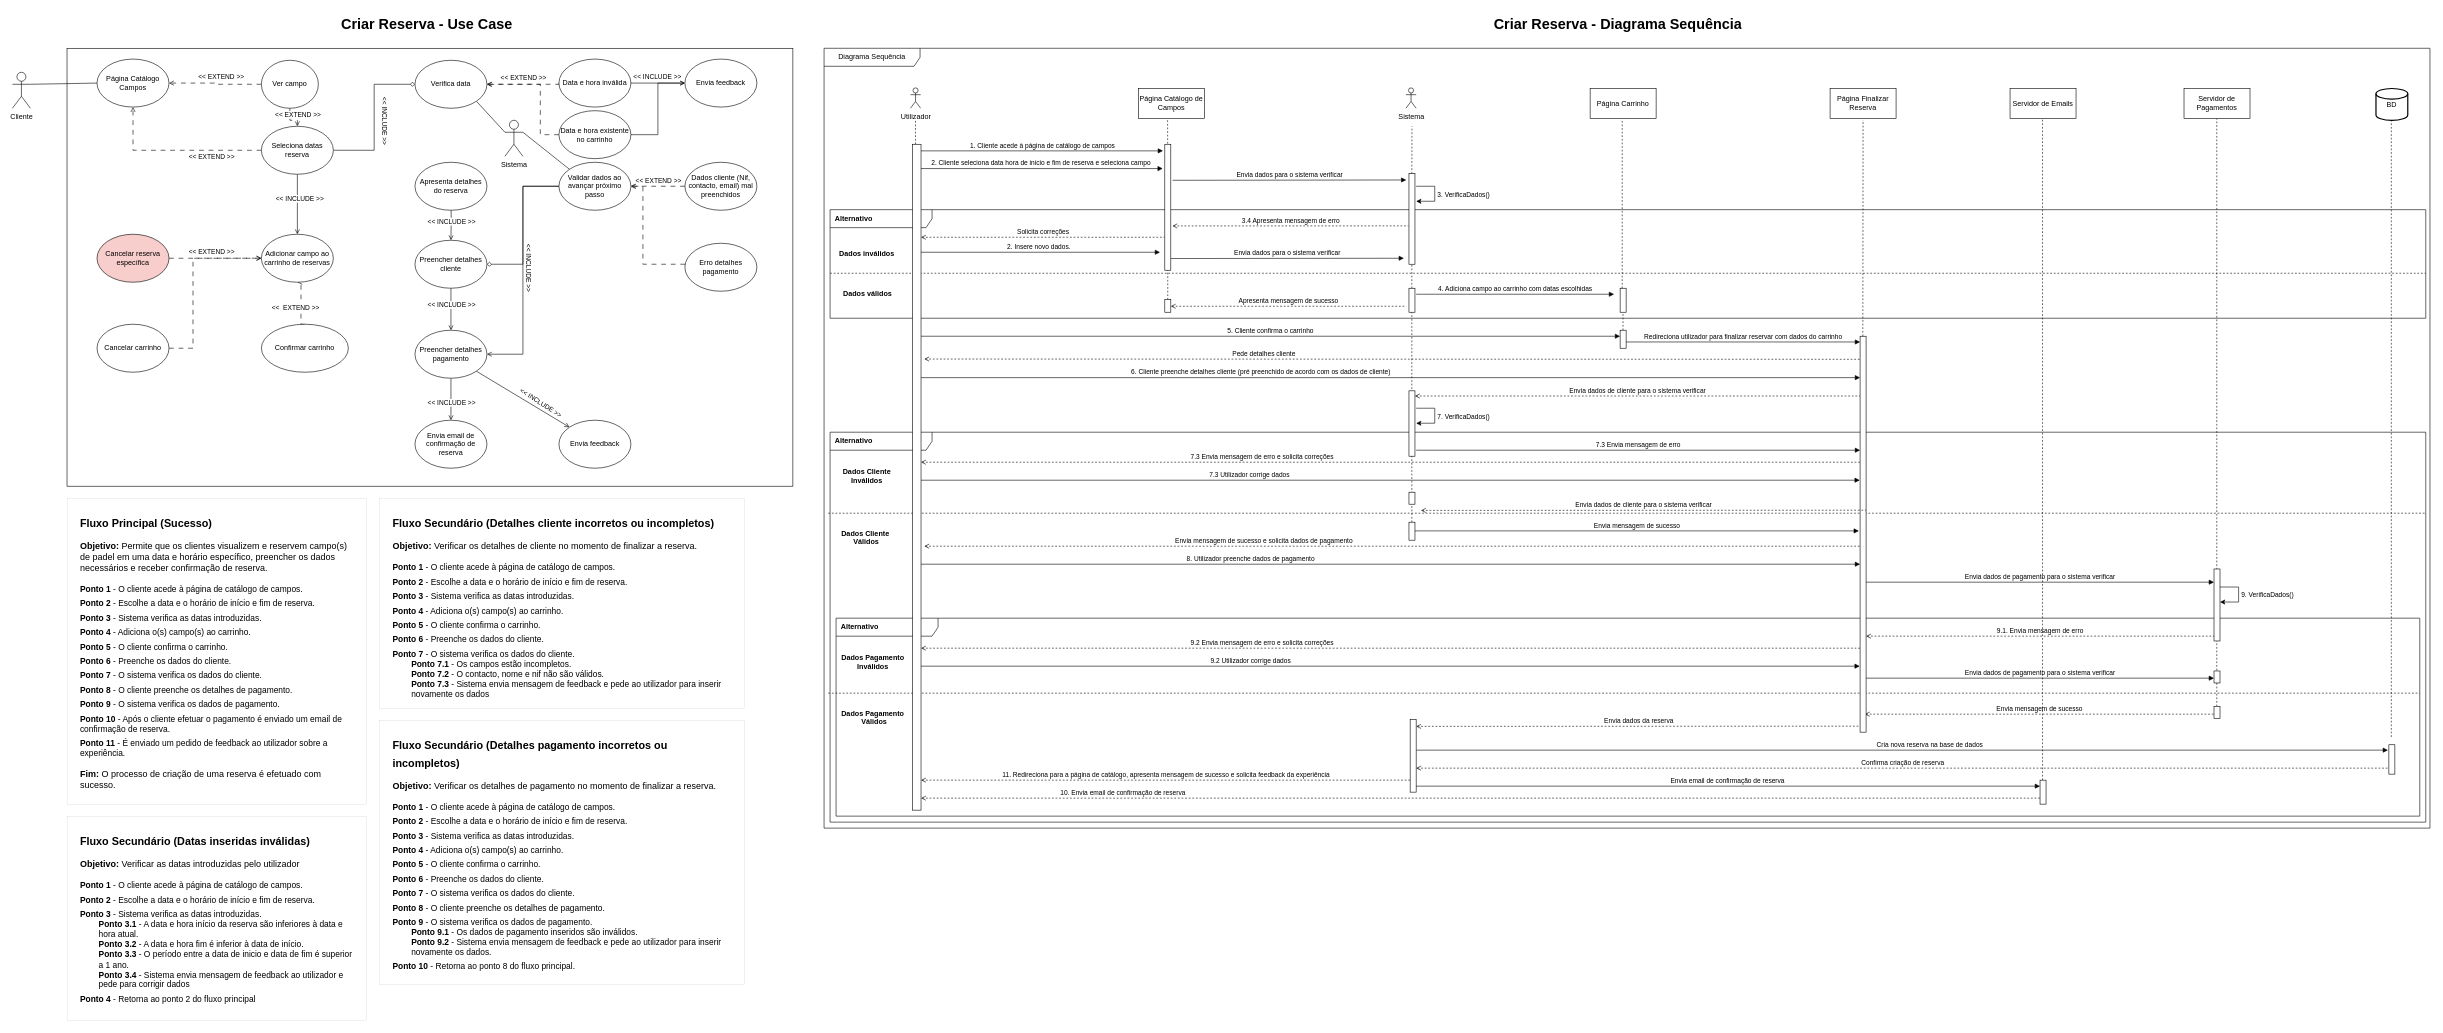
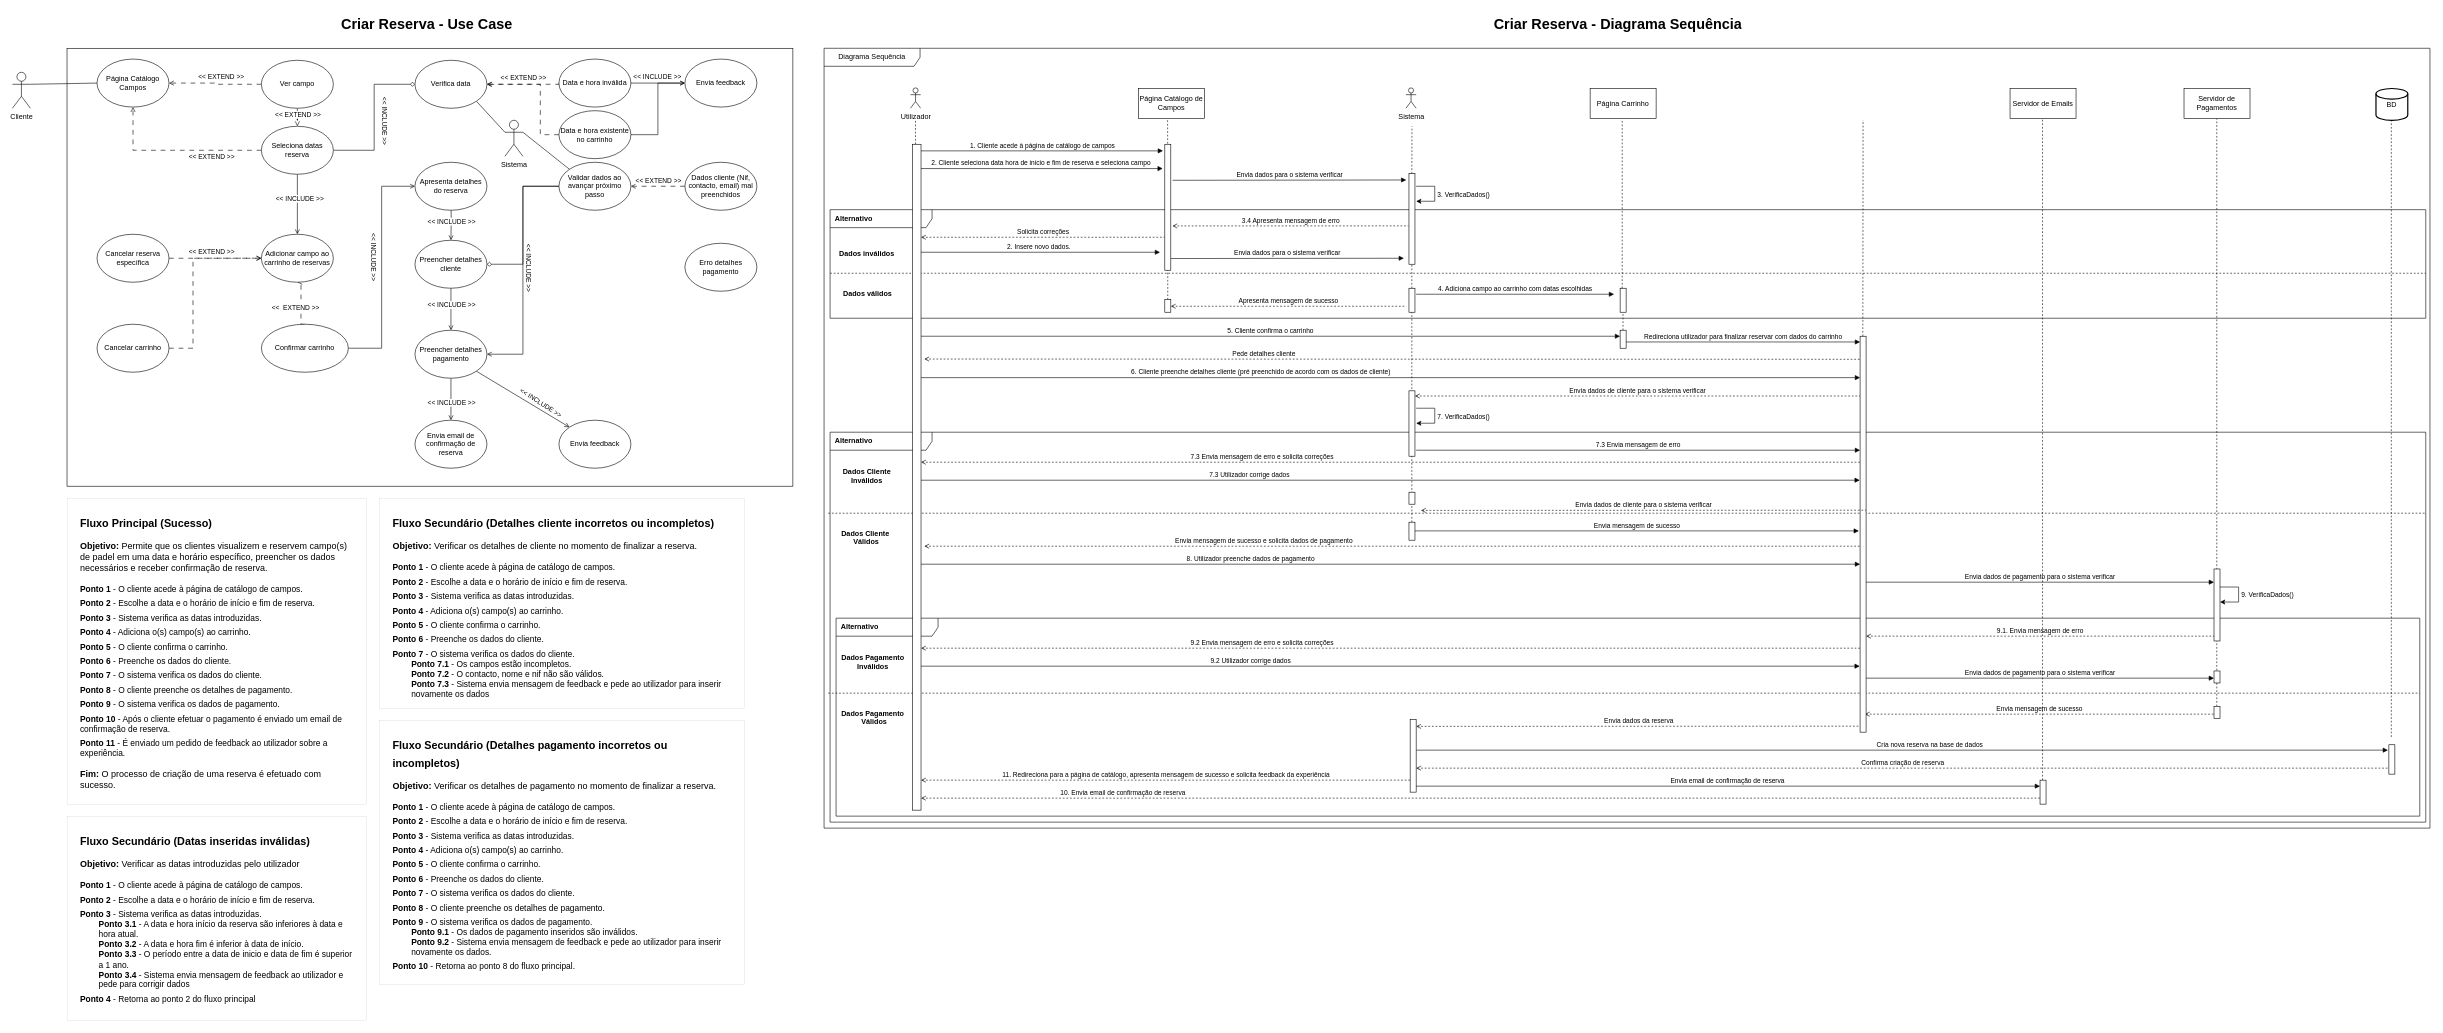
- <mxCell id="11" value="Ver campo" style="ellipse;whiteSpace=wrap;html=1;" parent="1" vertex="1"><mxGeometry x="435" y="100" width="95" height="80" as="geometry" /></mxCell>
+ <mxCell id="11" value="Ver campo" style="ellipse;whiteSpace=wrap;html=1;" parent="1" vertex="1"><mxGeometry x="435" y="100" width="120" height="80" as="geometry" /></mxCell>
- <mxCell id="141" value="Página Finalizar Reserva" style="html=1;whiteSpace=wrap;" vertex="1" parent="74"><mxGeometry x="1677" y="67" width="110" height="50" as="geometry" /></mxCell>
- <mxCell id="33" style="edgeStyle=orthogonalEdgeStyle;rounded=0;orthogonalLoop=1;jettySize=auto;html=1;entryX=1;entryY=0.5;entryDx=0;entryDy=0;dashed=1;dashPattern=8 8;endArrow=open;endFill=0;" parent="1" source="34" target="25" edge="1"><mxGeometry relative="1" as="geometry"><Array as="points"><mxPoint x="1071" y="440" /><mxPoint x="1071" y="310" /></Array></mxGeometry></mxCell>
- <mxCell id="51" value="Cancelar reserva específica" style="ellipse;whiteSpace=wrap;html=1;fillColor=#f8cecc;" parent="1" vertex="1"><mxGeometry x="161" y="390" width="120" height="80" as="geometry" /></mxCell>
+ <mxCell id="51" value="Cancelar reserva específica" style="ellipse;whiteSpace=wrap;html=1;" parent="1" vertex="1"><mxGeometry x="161" y="390" width="120" height="80" as="geometry" /></mxCell>
+ <mxCell id="59" style="edgeStyle=orthogonalEdgeStyle;rounded=0;orthogonalLoop=1;jettySize=auto;html=1;entryX=0;entryY=0.5;entryDx=0;entryDy=0;endArrow=open;endFill=0;" parent="1" source="61" target="38" edge="1"><mxGeometry relative="1" as="geometry" /></mxCell>
+ <mxCell id="60" value="&amp;lt;&amp;lt; INCLUDE &amp;gt;&amp;gt;" style="edgeLabel;html=1;align=center;verticalAlign=middle;resizable=0;points=[];rotation=90;" parent="59" vertex="1" connectable="0"><mxGeometry x="0.091" y="-1" relative="1" as="geometry"><mxPoint x="-13" as="offset" /></mxGeometry></mxCell>
